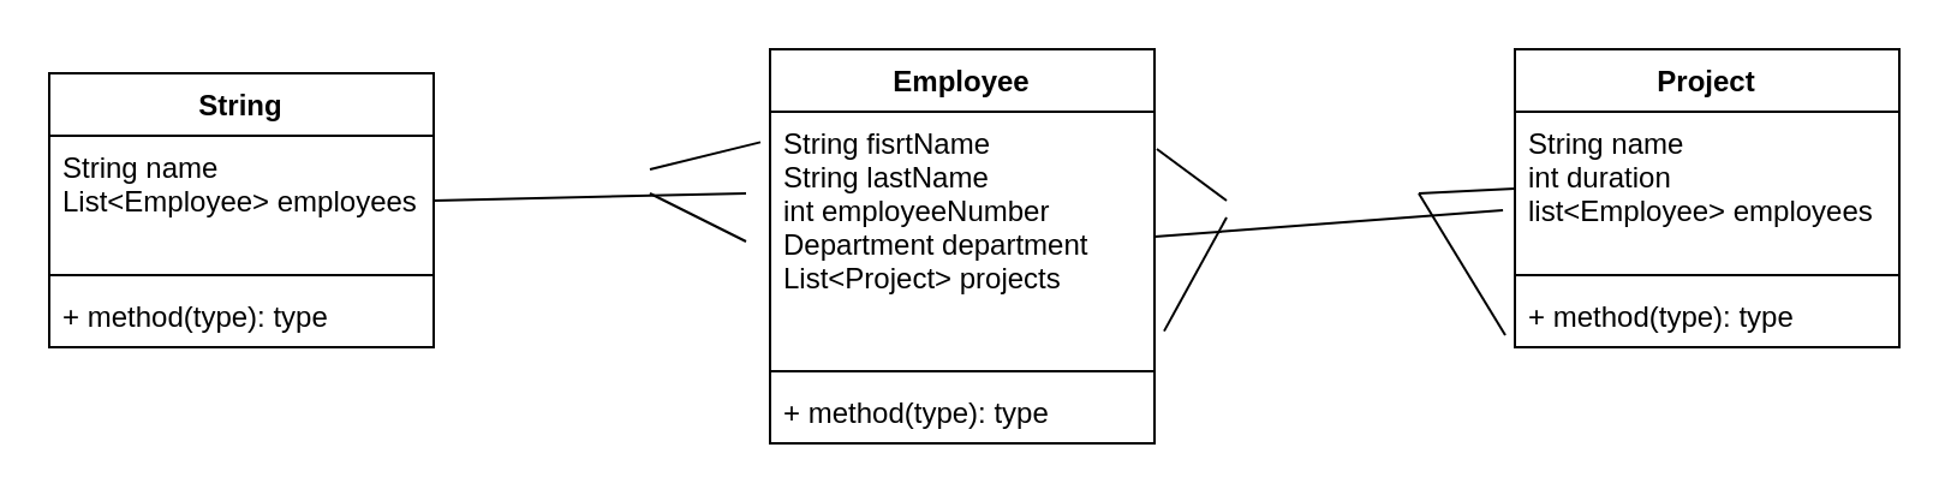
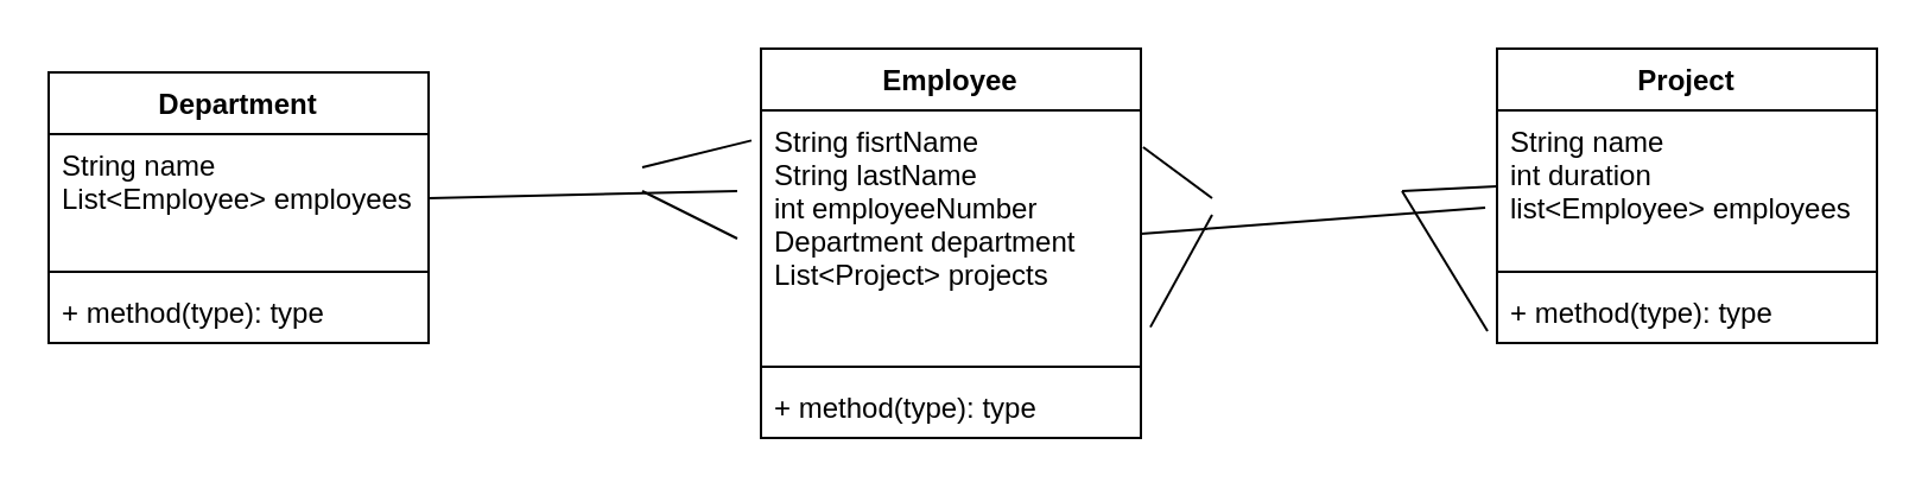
- <mxCell id="2" value="String" style="swimlane;fontStyle=1;align=center;verticalAlign=top;childLayout=stackLayout;horizontal=1;startSize=26;horizontalStack=0;resizeParent=1;resizeParentMax=0;resizeLast=0;collapsible=1;marginBottom=0;" vertex="1" parent="1"><mxGeometry x="20" y="30" width="160" height="114" as="geometry" /></mxCell>
+ <mxCell id="2" value="Department" style="swimlane;fontStyle=1;align=center;verticalAlign=top;childLayout=stackLayout;horizontal=1;startSize=26;horizontalStack=0;resizeParent=1;resizeParentMax=0;resizeLast=0;collapsible=1;marginBottom=0;" vertex="1" parent="1"><mxGeometry x="20" y="30" width="160" height="114" as="geometry" /></mxCell>
